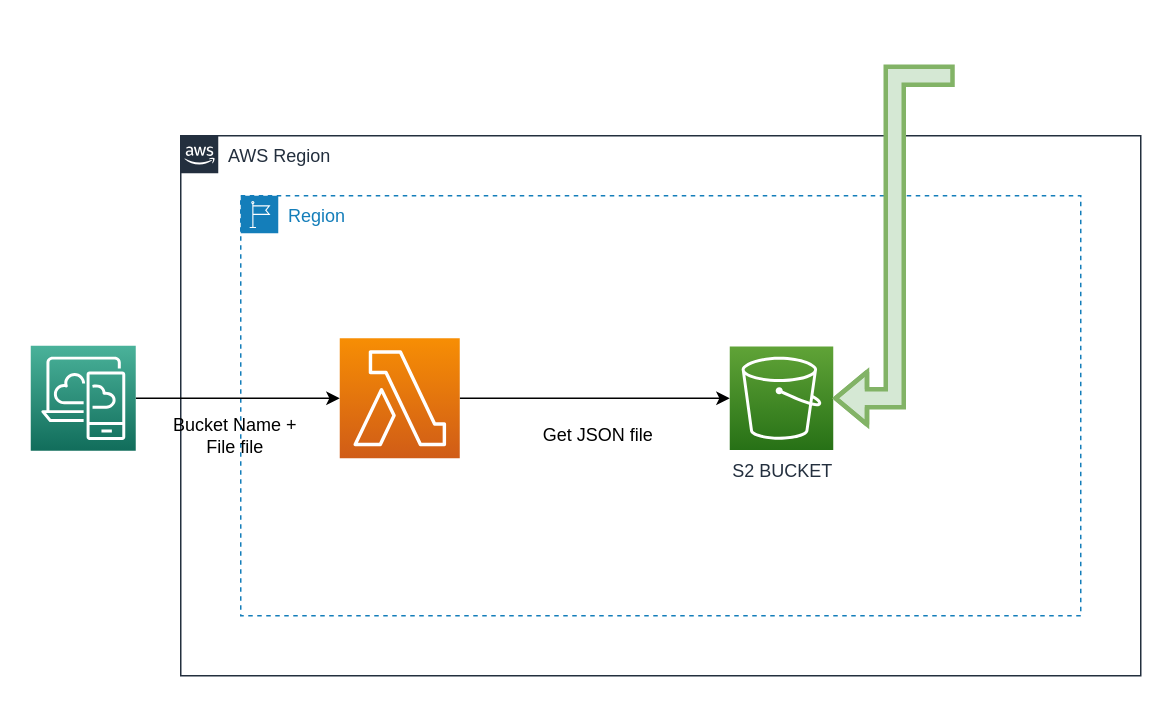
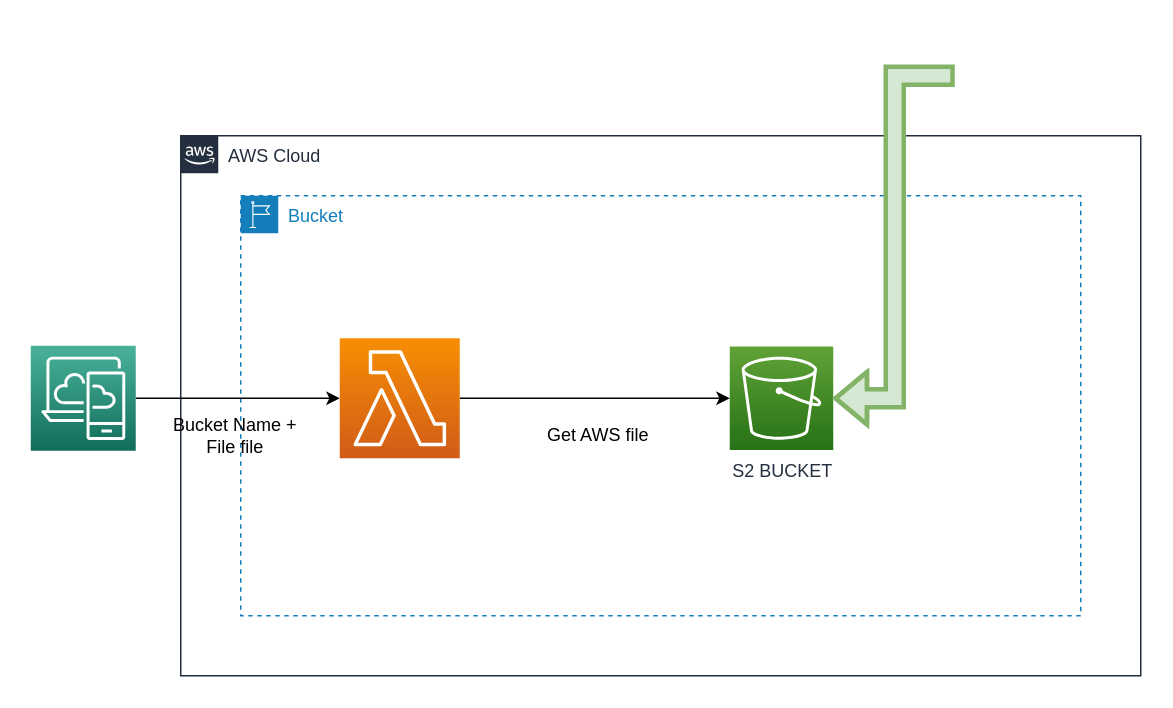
- <mxCell id="2" value="AWS Region" style="points=[[0,0],[0.25,0],[0.5,0],[0.75,0],[1,0],[1,0.25],[1,0.5],[1,0.75],[1,1],[0.75,1],[0.5,1],[0.25,1],[0,1],[0,0.75],[0,0.5],[0,0.25]];outlineConnect=0;gradientColor=none;html=1;whiteSpace=wrap;fontSize=12;fontStyle=0;container=1;pointerEvents=0;collapsible=0;recursiveResize=0;shape=mxgraph.aws4.group;grIcon=mxgraph.aws4.group_aws_cloud_alt;strokeColor=#232F3E;fillColor=none;verticalAlign=top;align=left;spacingLeft=30;fontColor=#232F3E;dashed=0;" vertex="1" parent="1"><mxGeometry x="120" y="90" width="640" height="360" as="geometry" /></mxCell>
+ <mxCell id="2" value="AWS Cloud" style="points=[[0,0],[0.25,0],[0.5,0],[0.75,0],[1,0],[1,0.25],[1,0.5],[1,0.75],[1,1],[0.75,1],[0.5,1],[0.25,1],[0,1],[0,0.75],[0,0.5],[0,0.25]];outlineConnect=0;gradientColor=none;html=1;whiteSpace=wrap;fontSize=12;fontStyle=0;container=1;pointerEvents=0;collapsible=0;recursiveResize=0;shape=mxgraph.aws4.group;grIcon=mxgraph.aws4.group_aws_cloud_alt;strokeColor=#232F3E;fillColor=none;verticalAlign=top;align=left;spacingLeft=30;fontColor=#232F3E;dashed=0;" vertex="1" parent="1"><mxGeometry x="120" y="90" width="640" height="360" as="geometry" /></mxCell>
- <mxCell id="3" value="Region" style="points=[[0,0],[0.25,0],[0.5,0],[0.75,0],[1,0],[1,0.25],[1,0.5],[1,0.75],[1,1],[0.75,1],[0.5,1],[0.25,1],[0,1],[0,0.75],[0,0.5],[0,0.25]];outlineConnect=0;gradientColor=none;html=1;whiteSpace=wrap;fontSize=12;fontStyle=0;container=1;pointerEvents=0;collapsible=0;recursiveResize=0;shape=mxgraph.aws4.group;grIcon=mxgraph.aws4.group_region;strokeColor=#147EBA;fillColor=none;verticalAlign=top;align=left;spacingLeft=30;fontColor=#147EBA;dashed=1;" vertex="1" parent="2"><mxGeometry x="40" y="40" width="560" height="280" as="geometry" /></mxCell>
+ <mxCell id="3" value="Bucket" style="points=[[0,0],[0.25,0],[0.5,0],[0.75,0],[1,0],[1,0.25],[1,0.5],[1,0.75],[1,1],[0.75,1],[0.5,1],[0.25,1],[0,1],[0,0.75],[0,0.5],[0,0.25]];outlineConnect=0;gradientColor=none;html=1;whiteSpace=wrap;fontSize=12;fontStyle=0;container=1;pointerEvents=0;collapsible=0;recursiveResize=0;shape=mxgraph.aws4.group;grIcon=mxgraph.aws4.group_region;strokeColor=#147EBA;fillColor=none;verticalAlign=top;align=left;spacingLeft=30;fontColor=#147EBA;dashed=1;" vertex="1" parent="2"><mxGeometry x="40" y="40" width="560" height="280" as="geometry" /></mxCell>
- <mxCell id="7" value="Get JSON file" style="text;html=1;align=center;verticalAlign=middle;resizable=0;points=[];autosize=1;strokeColor=none;fillColor=none;" vertex="1" parent="3"><mxGeometry x="188" y="145" width="100" height="30" as="geometry" /></mxCell>
+ <mxCell id="7" value="Get AWS file" style="text;html=1;align=center;verticalAlign=middle;resizable=0;points=[];autosize=1;strokeColor=none;fillColor=none;" vertex="1" parent="3"><mxGeometry x="188" y="145" width="100" height="30" as="geometry" /></mxCell>
